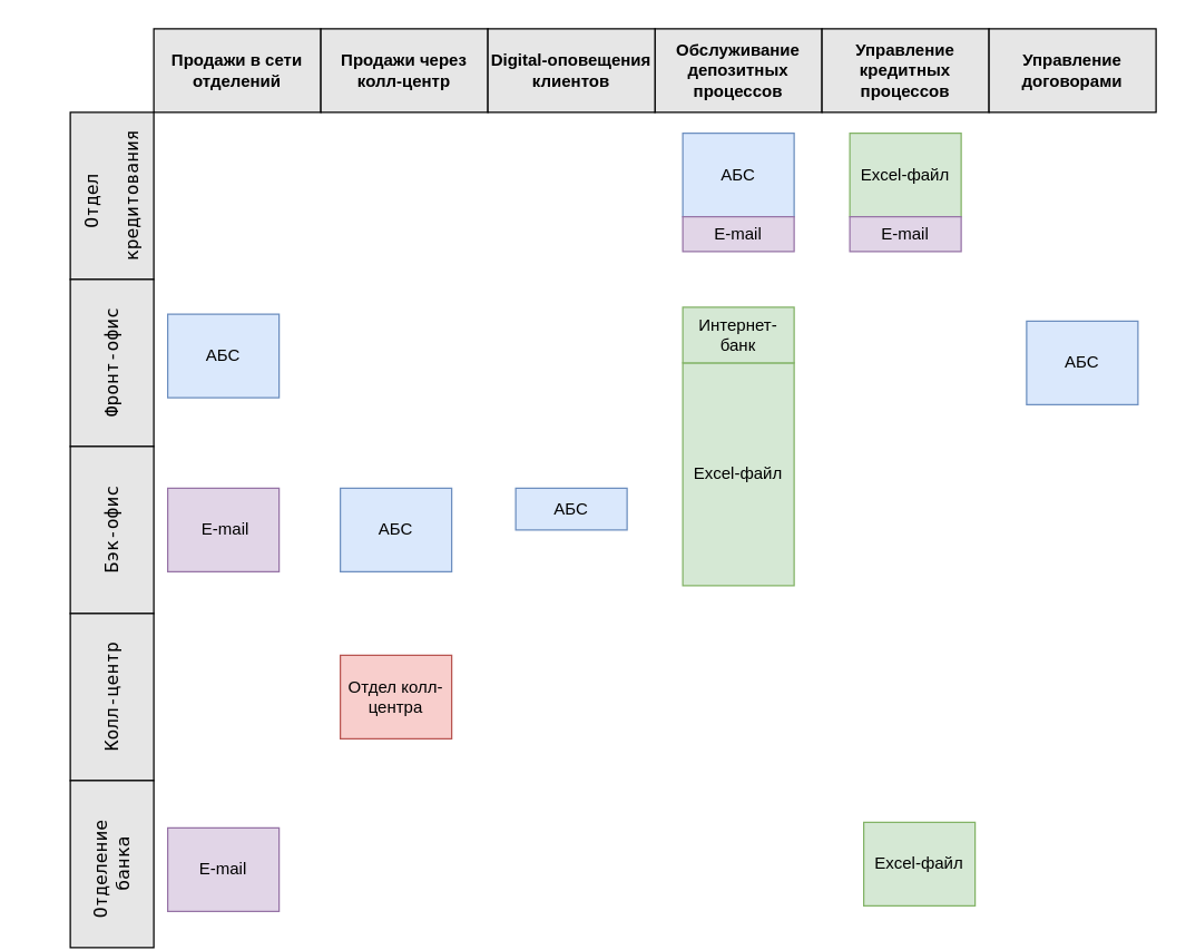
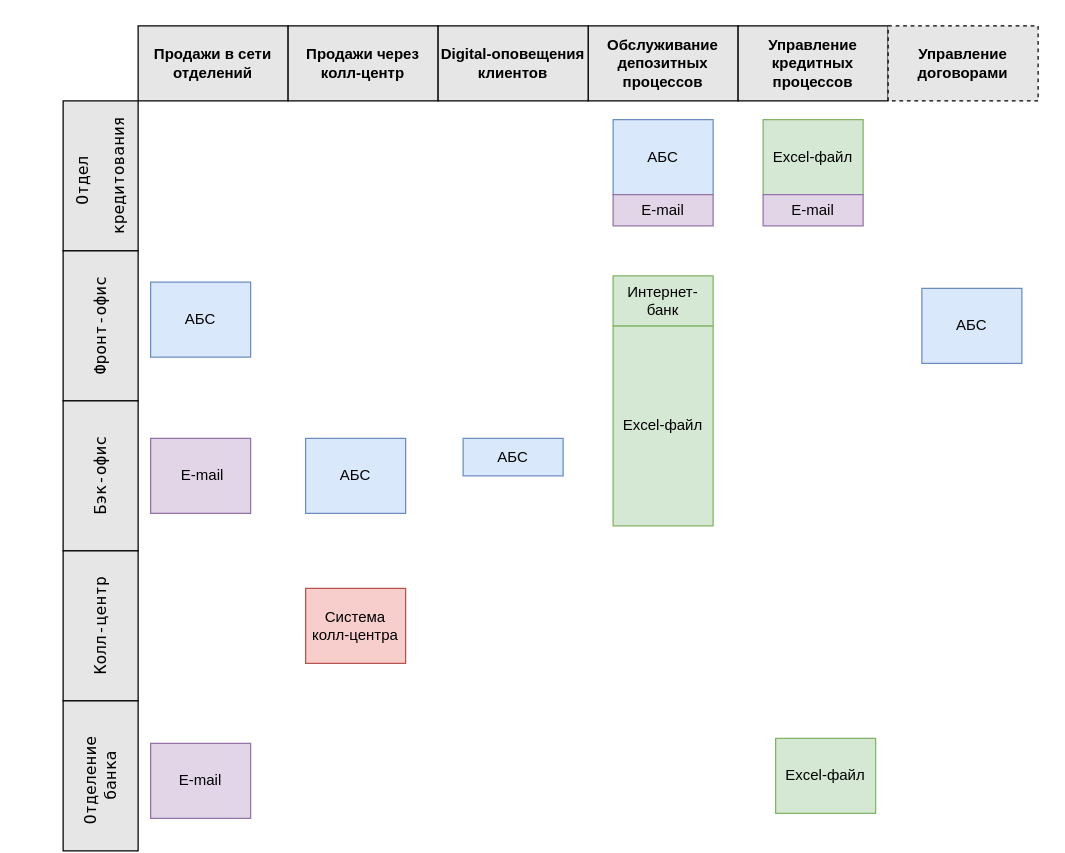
- <mxCell id="4" value="Управление договорами" style="rounded=0;whiteSpace=wrap;html=1;labelBackgroundColor=none;fontStyle=1;fillColor=#E6E6E6;" parent="1" vertex="1"><mxGeometry x="710" y="20" width="120" height="60" as="geometry" /></mxCell>
+ <mxCell id="4" value="Управление договорами" style="rounded=0;whiteSpace=wrap;html=1;labelBackgroundColor=none;fontStyle=1;fillColor=#E6E6E6;dashed=1;" parent="1" vertex="1"><mxGeometry x="710" y="20" width="120" height="60" as="geometry" /></mxCell>
- <mxCell id="16" value="Отдел колл-центра" style="rounded=0;whiteSpace=wrap;html=1;fillColor=#f8cecc;strokeColor=#b85450;" parent="1" vertex="1"><mxGeometry x="244" y="470" width="80" height="60" as="geometry" /></mxCell>
+ <mxCell id="16" value="Система колл-центра" style="rounded=0;whiteSpace=wrap;html=1;fillColor=#f8cecc;strokeColor=#b85450;" parent="1" vertex="1"><mxGeometry x="244" y="470" width="80" height="60" as="geometry" /></mxCell>
